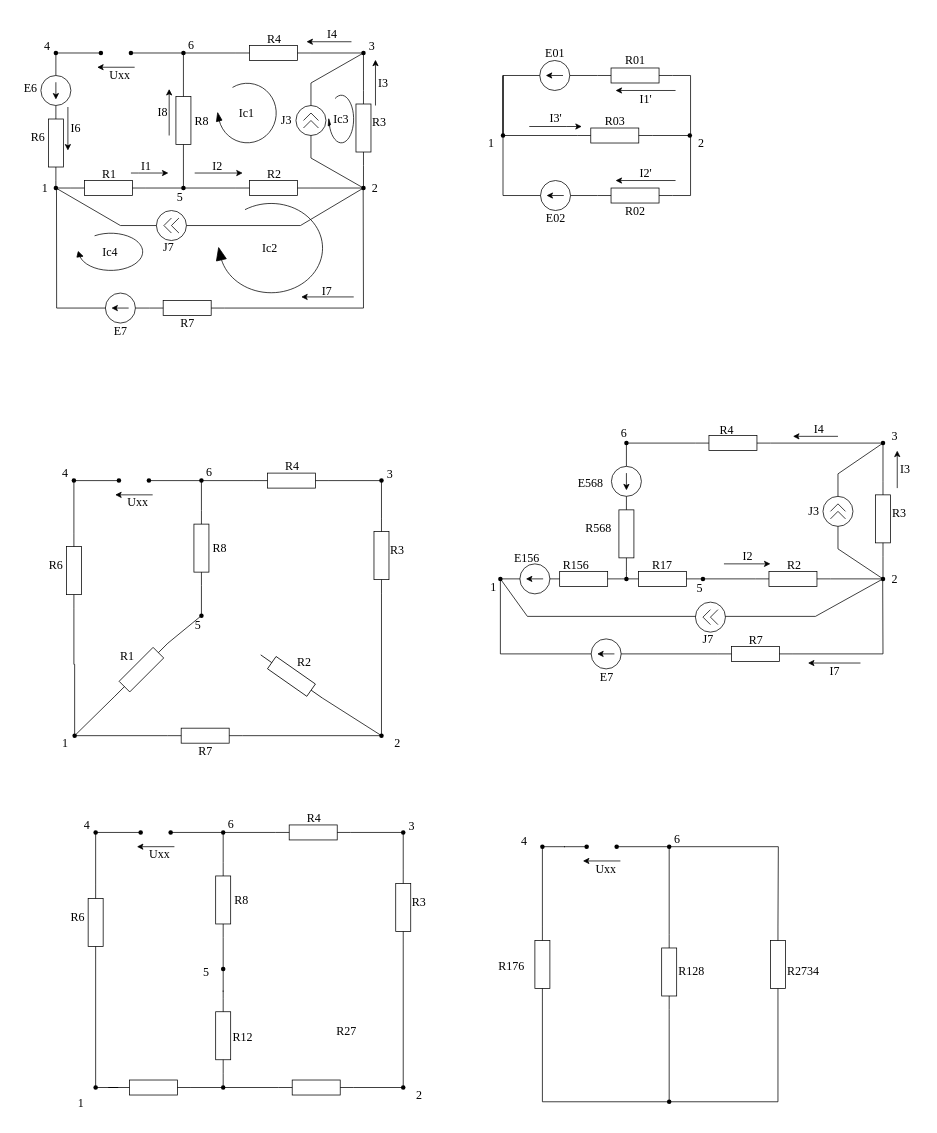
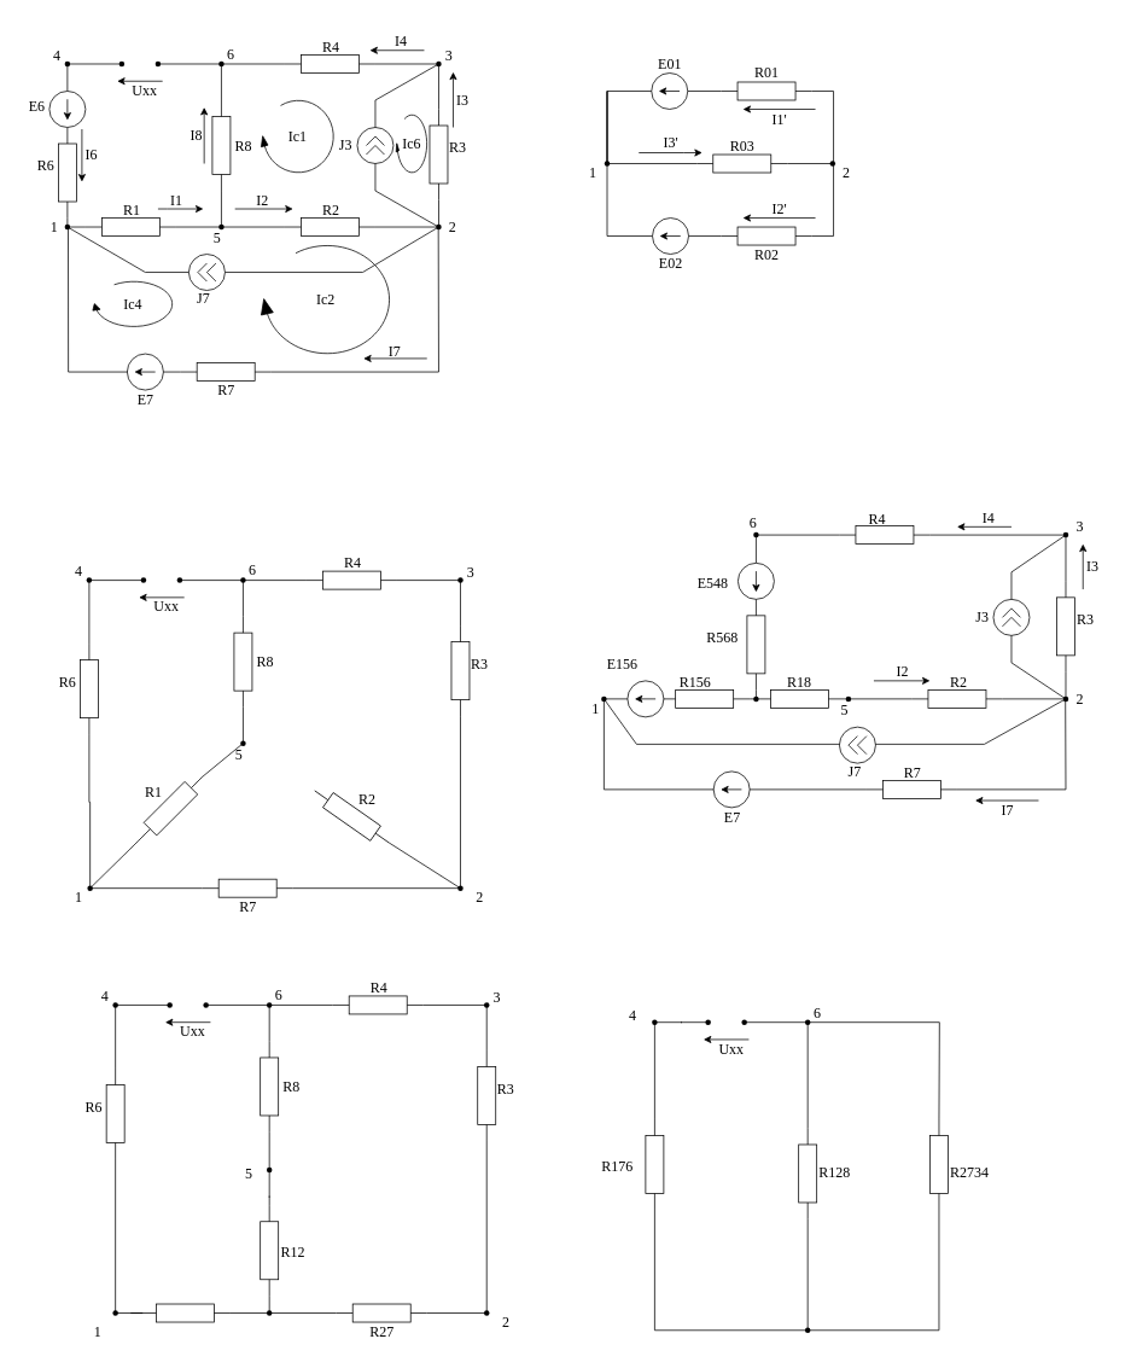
- <mxCell id="171" value="Ic3" style="verticalLabelPosition=middle;html=1;verticalAlign=middle;strokeWidth=1;shape=mxgraph.lean_mapping.physical_pull;rounded=1;shadow=0;comic=0;labelBackgroundColor=none;fillColor=#000000;fontFamily=Verdana;fontSize=16;align=center;flipH=1;labelPosition=center;" vertex="1" parent="1"><mxGeometry x="437" y="126" width="34" height="64" as="geometry" /></mxCell>
+ <mxCell id="171" value="Ic6" style="verticalLabelPosition=middle;html=1;verticalAlign=middle;strokeWidth=1;shape=mxgraph.lean_mapping.physical_pull;rounded=1;shadow=0;comic=0;labelBackgroundColor=none;fillColor=#000000;fontFamily=Verdana;fontSize=16;align=center;flipH=1;labelPosition=center;" vertex="1" parent="1"><mxGeometry x="437" y="126" width="34" height="64" as="geometry" /></mxCell>
- <mxCell id="135" value="E568" style="text;html=1;resizable=0;points=[];autosize=1;align=left;verticalAlign=top;spacingTop=-4;fontSize=16;fontFamily=Verdana" parent="1" vertex="1"><mxGeometry x="767.5" y="631" width="60" height="20" as="geometry" /></mxCell>
+ <mxCell id="135" value="E548" style="text;html=1;resizable=0;points=[];autosize=1;align=left;verticalAlign=top;spacingTop=-4;fontSize=16;fontFamily=Verdana" parent="1" vertex="1"><mxGeometry x="767.5" y="631" width="60" height="20" as="geometry" /></mxCell>
- <mxCell id="136" value="E156" style="text;html=1;resizable=0;points=[];autosize=1;align=left;verticalAlign=top;spacingTop=-4;fontSize=16;fontFamily=Verdana" parent="1" vertex="1"><mxGeometry x="682.5" y="731" width="60" height="20" as="geometry" /></mxCell>
+ <mxCell id="136" value="E156" style="text;html=1;resizable=0;points=[];autosize=1;align=left;verticalAlign=top;spacingTop=-4;fontSize=16;fontFamily=Verdana" parent="1" vertex="1"><mxGeometry x="667.5" y="721" width="60" height="20" as="geometry" /></mxCell>
- <mxCell id="126" value="R17" style="text;html=1;resizable=0;points=[];autosize=1;align=left;verticalAlign=top;spacingTop=-4;fontSize=16;fontFamily=Verdana" parent="1" vertex="1"><mxGeometry x="866.5" y="740" width="50" height="20" as="geometry" /></mxCell>
+ <mxCell id="126" value="R18" style="text;html=1;resizable=0;points=[];autosize=1;align=left;verticalAlign=top;spacingTop=-4;fontSize=16;fontFamily=Verdana" parent="1" vertex="1"><mxGeometry x="866.5" y="740" width="50" height="20" as="geometry" /></mxCell>
- <mxCell id="245" value="&lt;span style=&quot;font-family: &amp;#34;verdana&amp;#34; ; font-size: 16px ; text-align: left&quot;&gt;R27&lt;/span&gt;" style="text;html=1;align=center;verticalAlign=middle;resizable=0;points=[];autosize=1;strokeColor=none;fillColor=none;" vertex="1" parent="1"><mxGeometry x="436" y="1364" width="50" height="20" as="geometry" /></mxCell>
+ <mxCell id="245" value="&lt;span style=&quot;font-family: &amp;#34;verdana&amp;#34; ; font-size: 16px ; text-align: left&quot;&gt;R27&lt;/span&gt;" style="text;html=1;align=center;verticalAlign=middle;resizable=0;points=[];autosize=1;strokeColor=none;fillColor=none;" vertex="1" parent="1"><mxGeometry x="396" y="1459" width="50" height="20" as="geometry" /></mxCell>
